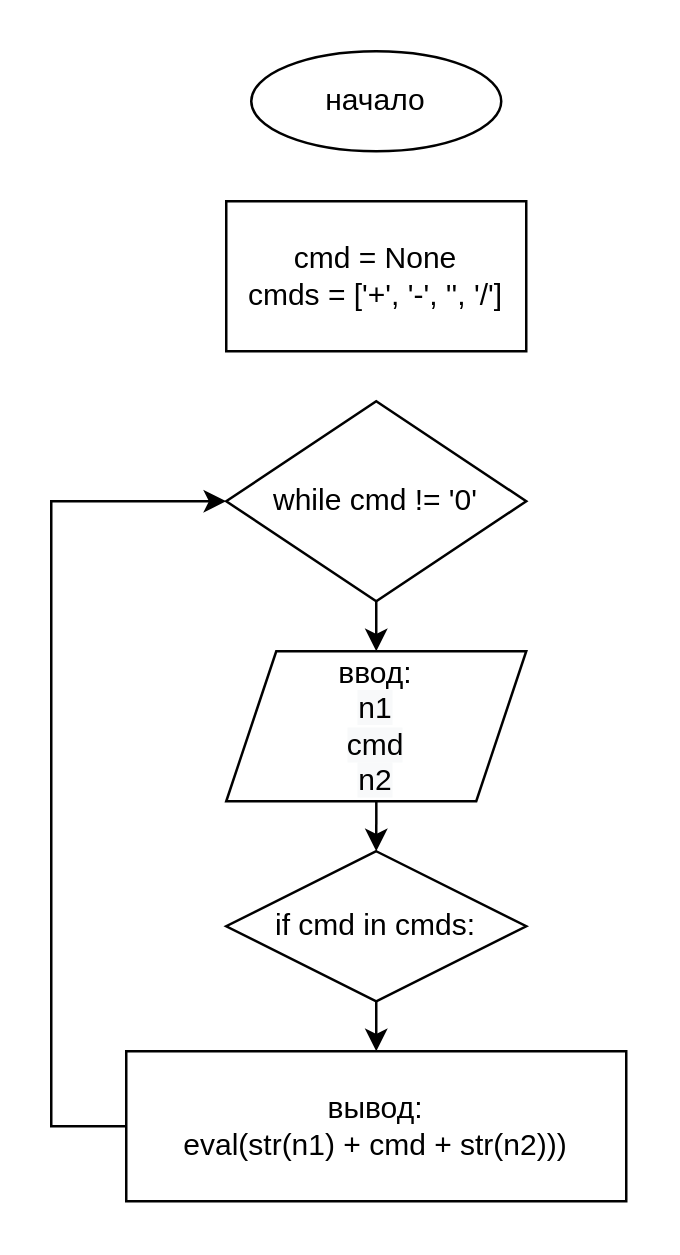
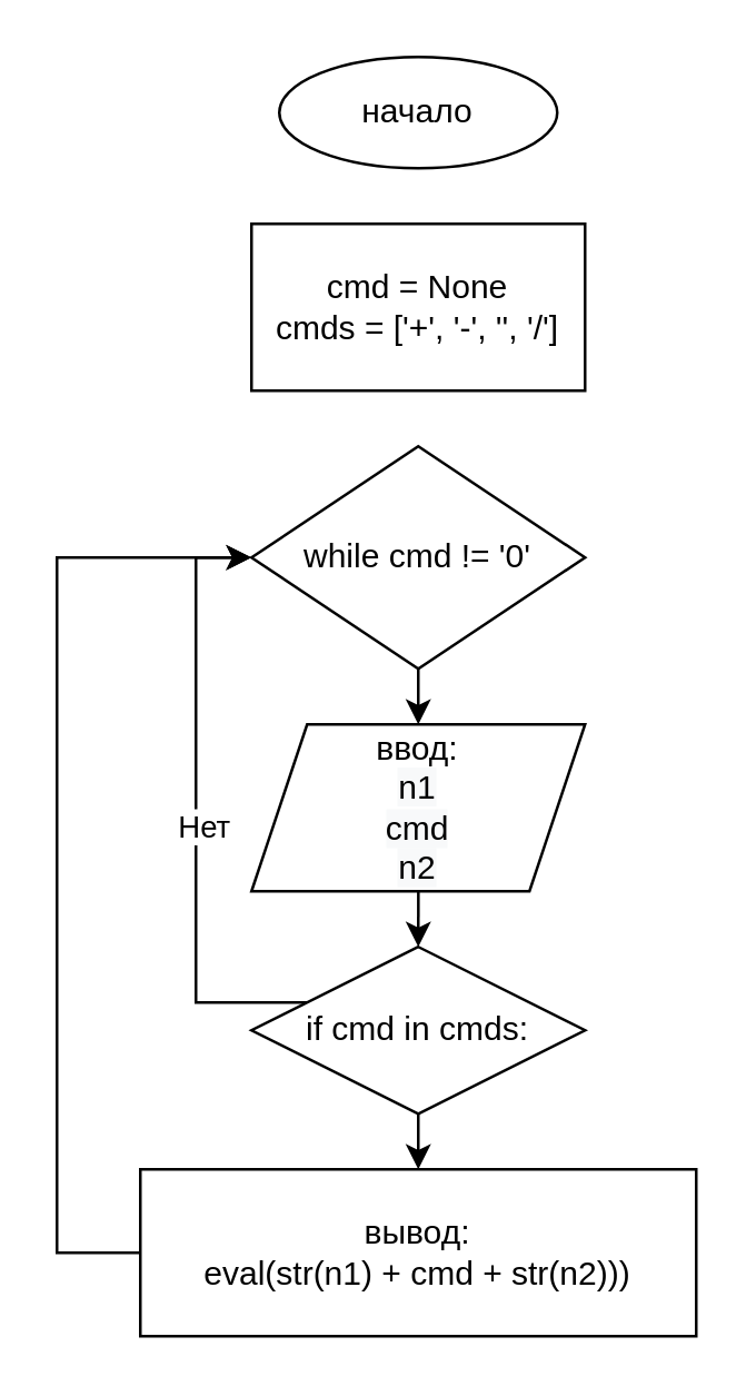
+ <mxCell id="7" style="edgeStyle=orthogonalEdgeStyle;rounded=0;orthogonalLoop=1;jettySize=auto;html=1;entryX=0;entryY=0.5;entryDx=0;entryDy=0;" parent="1" source="10" target="5" edge="1"><mxGeometry relative="1" as="geometry"><mxPoint x="60" y="170" as="targetPoint" /><Array as="points"><mxPoint x="70" y="360" /><mxPoint x="70" y="200" /></Array></mxGeometry></mxCell>
+ <mxCell id="8" value="Нет" style="edgeLabel;html=1;align=center;verticalAlign=middle;resizable=0;points=[];" parent="7" vertex="1" connectable="0"><mxGeometry x="-0.058" y="-2" relative="1" as="geometry"><mxPoint as="offset" /></mxGeometry></mxCell>
